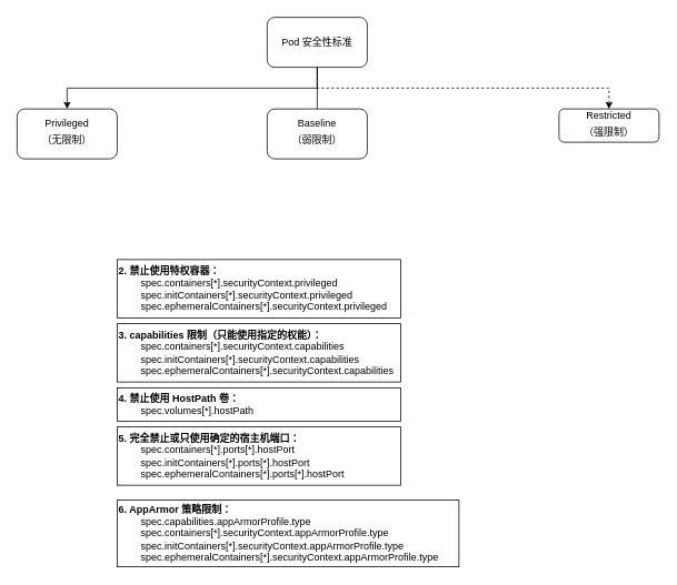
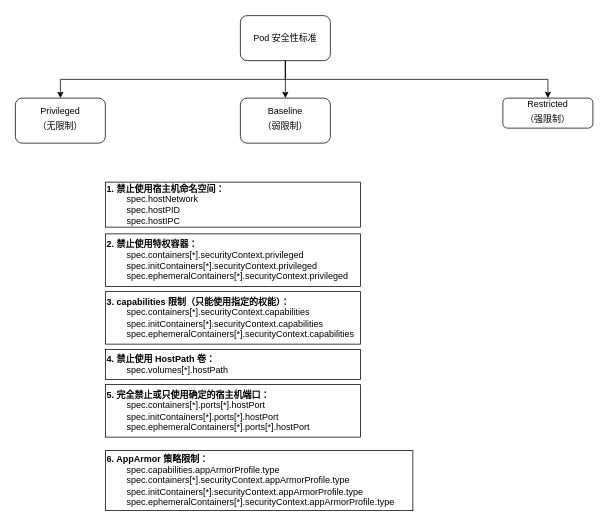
- <mxCell id="13" style="edgeStyle=orthogonalEdgeStyle;rounded=0;orthogonalLoop=1;jettySize=auto;html=1;exitX=0.5;exitY=1;exitDx=0;exitDy=0;entryX=0.5;entryY=0;entryDx=0;entryDy=0;dashed=1;" edge="1" parent="1" source="4" target="7"><mxGeometry relative="1" as="geometry" /></mxCell>
+ <mxCell id="13" style="edgeStyle=orthogonalEdgeStyle;rounded=0;orthogonalLoop=1;jettySize=auto;html=1;exitX=0.5;exitY=1;exitDx=0;exitDy=0;entryX=0.5;entryY=0;entryDx=0;entryDy=0;" edge="1" parent="1" source="4" target="7"><mxGeometry relative="1" as="geometry" /></mxCell>
- <mxCell id="3" style="edgeStyle=orthogonalEdgeStyle;rounded=0;orthogonalLoop=1;jettySize=auto;html=1;exitX=0.5;exitY=1;exitDx=0;exitDy=0;entryX=0.5;entryY=0;entryDx=0;entryDy=0;endArrow=none;" edge="1" parent="1" source="4" target="6"><mxGeometry relative="1" as="geometry" /></mxCell>
+ <mxCell id="3" style="edgeStyle=orthogonalEdgeStyle;rounded=0;orthogonalLoop=1;jettySize=auto;html=1;exitX=0.5;exitY=1;exitDx=0;exitDy=0;entryX=0.5;entryY=0;entryDx=0;entryDy=0;" edge="1" parent="1" source="4" target="6"><mxGeometry relative="1" as="geometry" /></mxCell>
+ <mxCell id="8" value="&lt;span style=&quot;&quot;&gt;&lt;b&gt;1. 禁止使用宿主机命名空间：&lt;/b&gt;&lt;/span&gt;&lt;div&gt;&lt;span style=&quot;&quot;&gt;&lt;span style=&quot;white-space: pre;&quot;&gt;&#09;&lt;/span&gt;spec.hostNetwork&lt;/span&gt;&lt;div style=&quot;&quot;&gt;&lt;span style=&quot;white-space: pre;&quot;&gt;&#09;&lt;/span&gt;spec.hostPID&lt;br&gt;&lt;/div&gt;&lt;div style=&quot;&quot;&gt;&lt;span style=&quot;white-space: pre;&quot;&gt;&#09;&lt;/span&gt;spec.hostIPC&lt;/div&gt;&lt;/div&gt;" style="rounded=0;whiteSpace=wrap;html=1;align=left;" vertex="1" parent="1"><mxGeometry x="140" y="242" width="340" height="60" as="geometry" /></mxCell>
